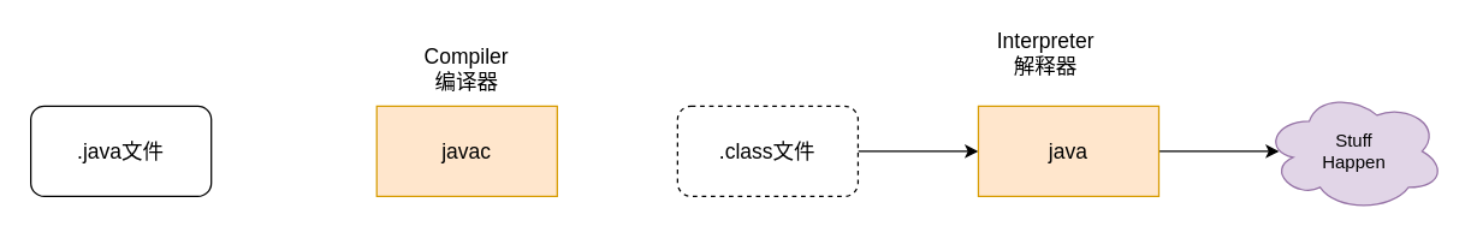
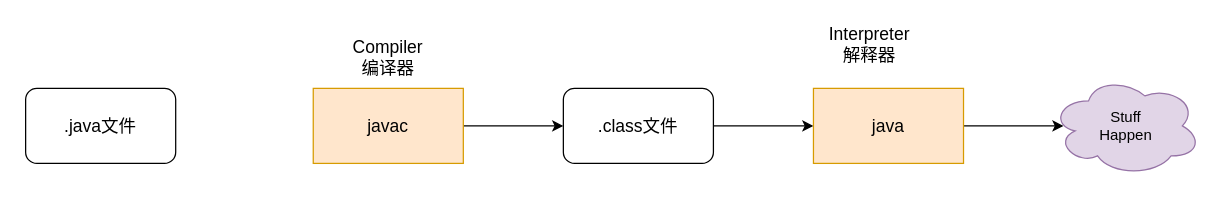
+ <mxCell id="9" value="" style="edgeStyle=orthogonalEdgeStyle;rounded=0;orthogonalLoop=1;jettySize=auto;html=1;fontFamily=Helvetica;fontSize=12;fontColor=default;" edge="1" parent="1" source="10" target="4"><mxGeometry relative="1" as="geometry" /></mxCell>
- <mxCell id="4" value="&lt;font style=&quot;font-size: 14px;&quot;&gt;.class文件&lt;/font&gt;" style="whiteSpace=wrap;html=1;rounded=1;dashed=1;" vertex="1" parent="1"><mxGeometry x="450" y="70" width="120" height="60" as="geometry" /></mxCell>
+ <mxCell id="4" value="&lt;font style=&quot;font-size: 14px;&quot;&gt;.class文件&lt;/font&gt;" style="whiteSpace=wrap;html=1;rounded=1;" vertex="1" parent="1"><mxGeometry x="450" y="70" width="120" height="60" as="geometry" /></mxCell>
